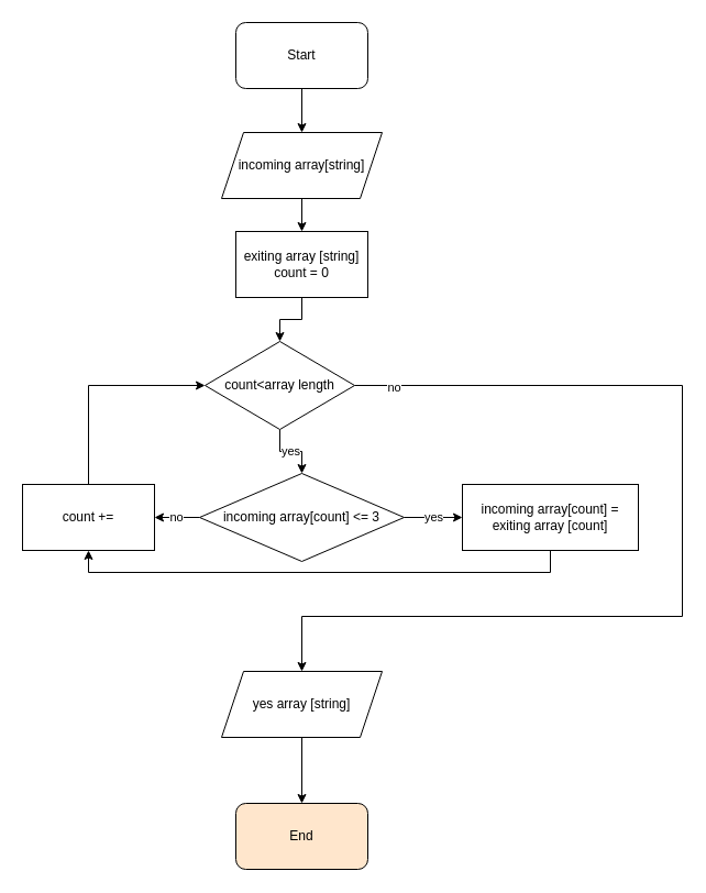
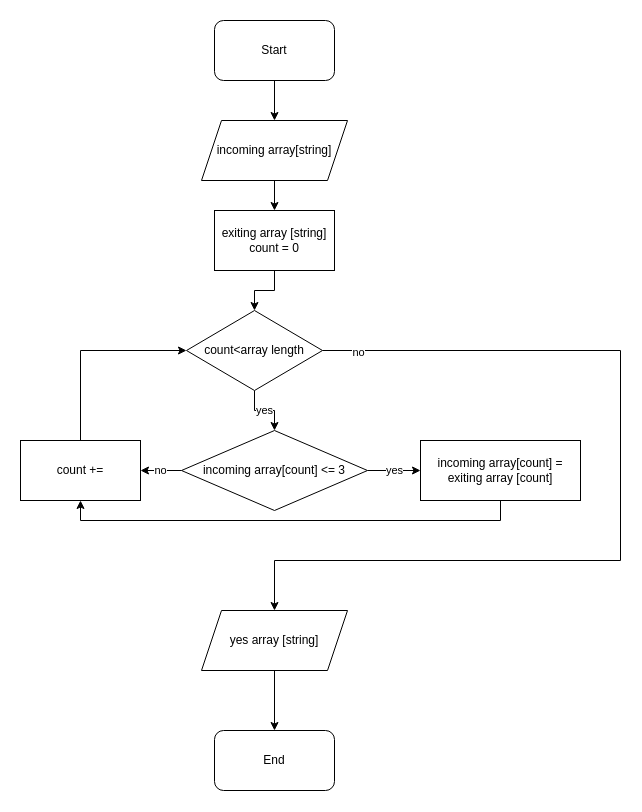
- <mxCell id="21" value="End" style="rounded=1;whiteSpace=wrap;html=1;fillColor=#ffe6cc;" vertex="1" parent="1"><mxGeometry x="214" y="730" width="120" height="60" as="geometry" /></mxCell>
+ <mxCell id="21" value="End" style="rounded=1;whiteSpace=wrap;html=1;" vertex="1" parent="1"><mxGeometry x="214" y="730" width="120" height="60" as="geometry" /></mxCell>
